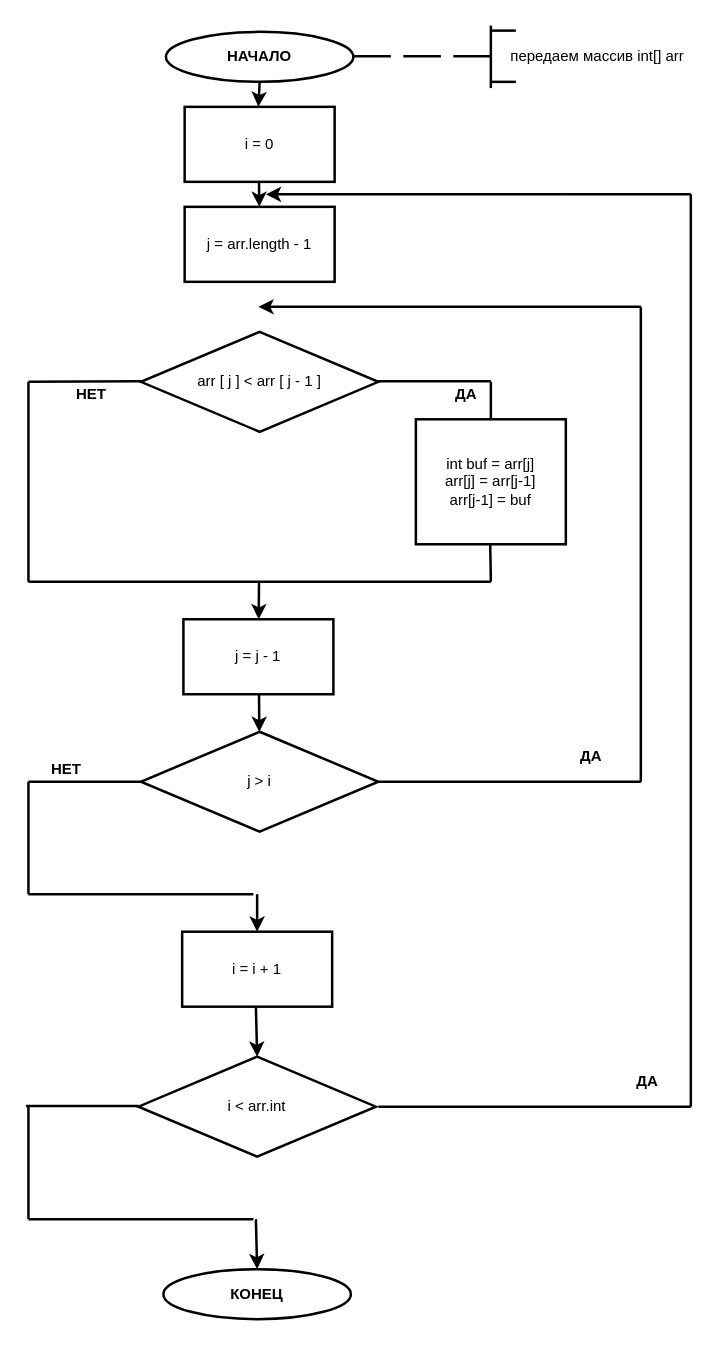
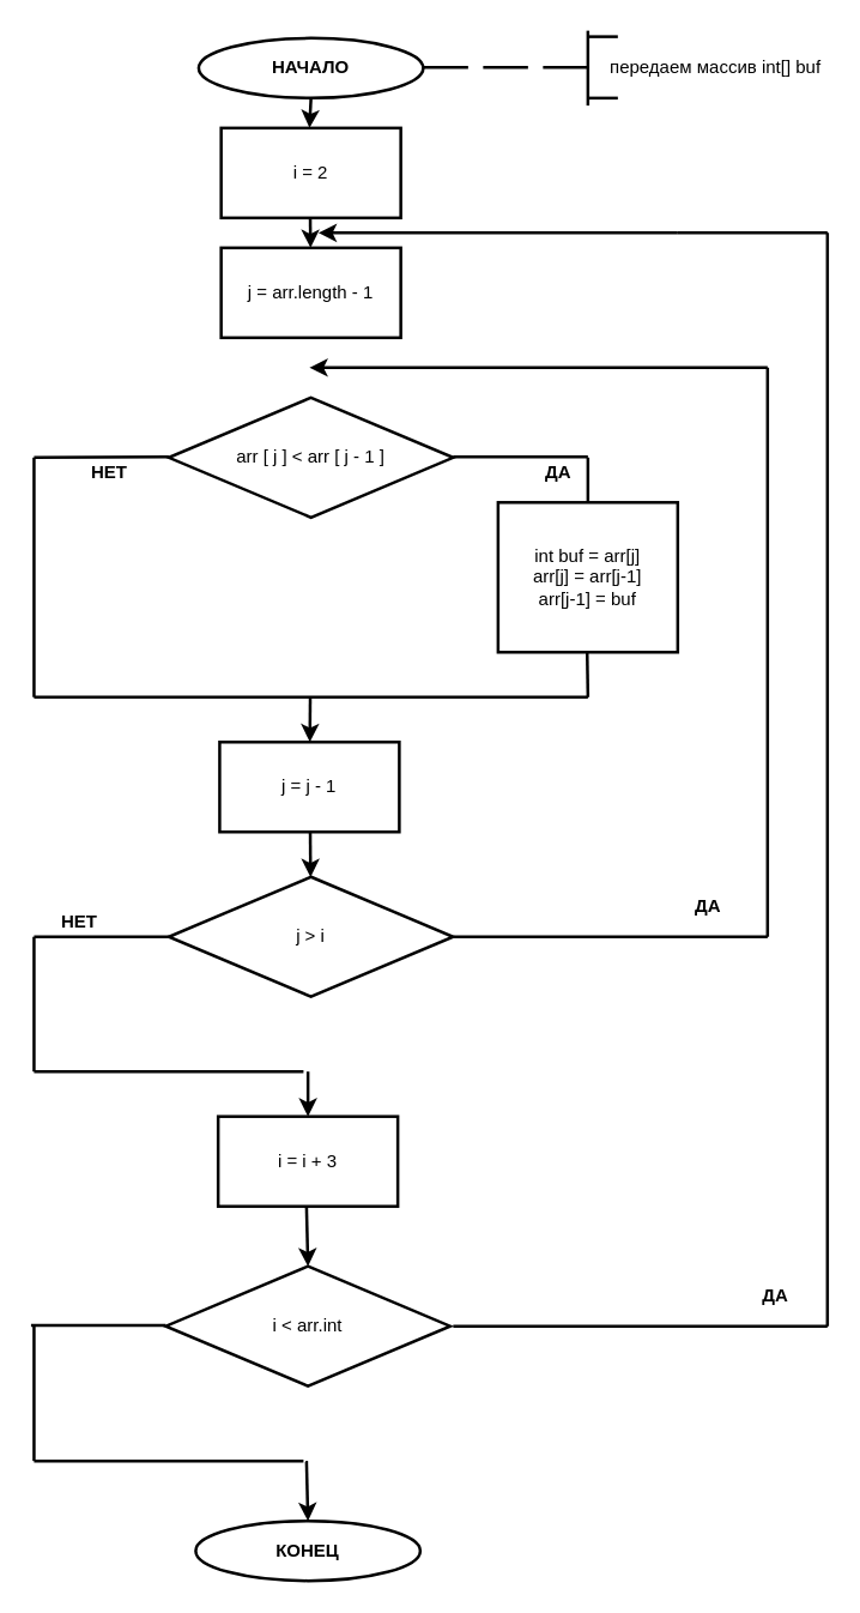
- <mxCell id="10" value="передаем массив int[] arr" style="text;html=1;align=center;verticalAlign=middle;resizable=0;points=[];autosize=1;strokeColor=none;fillColor=none;" vertex="1" parent="1"><mxGeometry x="402" y="35" width="150" height="20" as="geometry" /></mxCell>
+ <mxCell id="10" value="передаем массив int[] buf" style="text;html=1;align=center;verticalAlign=middle;resizable=0;points=[];autosize=1;strokeColor=none;fillColor=none;" vertex="1" parent="1"><mxGeometry x="402" y="35" width="150" height="20" as="geometry" /></mxCell>
- <mxCell id="11" value="i = 0" style="rounded=0;whiteSpace=wrap;html=1;strokeWidth=2;" vertex="1" parent="1"><mxGeometry x="147" y="85" width="120" height="60" as="geometry" /></mxCell>
+ <mxCell id="11" value="i = 2" style="rounded=0;whiteSpace=wrap;html=1;strokeWidth=2;" vertex="1" parent="1"><mxGeometry x="147" y="85" width="120" height="60" as="geometry" /></mxCell>
- <mxCell id="39" value="i = i + 1" style="rounded=0;whiteSpace=wrap;html=1;strokeWidth=2;" vertex="1" parent="1"><mxGeometry x="145" y="745" width="120" height="60" as="geometry" /></mxCell>
+ <mxCell id="39" value="i = i + 3" style="rounded=0;whiteSpace=wrap;html=1;strokeWidth=2;" vertex="1" parent="1"><mxGeometry x="145" y="745" width="120" height="60" as="geometry" /></mxCell>
